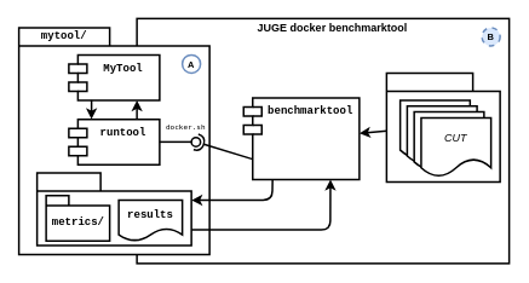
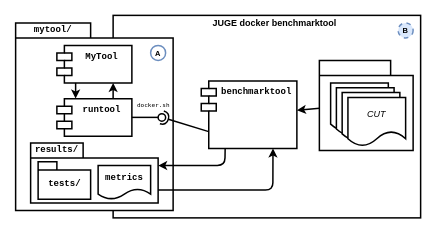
+ <mxCell id="17" value="results/" style="text;html=1;strokeColor=none;fillColor=none;align=center;verticalAlign=middle;whiteSpace=wrap;rounded=0;fontFamily=Courier New;fontStyle=1" parent="14" vertex="1"><mxGeometry width="70" height="20" as="geometry" /></mxCell>
- <mxCell id="18" value="&lt;font face=&quot;Courier New&quot;&gt;&lt;b&gt;results&lt;/b&gt;&lt;/font&gt;" style="shape=document;whiteSpace=wrap;html=1;boundedLbl=1;strokeWidth=2;" parent="14" vertex="1"><mxGeometry x="90" y="30" width="70" height="45" as="geometry" /></mxCell>
+ <mxCell id="18" value="&lt;font face=&quot;Courier New&quot;&gt;&lt;b&gt;metrics&lt;/b&gt;&lt;/font&gt;" style="shape=document;whiteSpace=wrap;html=1;boundedLbl=1;strokeWidth=2;" parent="14" vertex="1"><mxGeometry x="90" y="30" width="70" height="45" as="geometry" /></mxCell>
- <mxCell id="16" value="metrics/" style="shape=folder;fontStyle=1;spacingTop=10;tabWidth=25;tabHeight=11;tabPosition=left;html=1;fillColor=#ffffff;fontFamily=Courier New;strokeWidth=2;" parent="14" vertex="1"><mxGeometry x="10" y="25" width="70" height="50" as="geometry" /></mxCell>
+ <mxCell id="16" value="tests/" style="shape=folder;fontStyle=1;spacingTop=10;tabWidth=25;tabHeight=11;tabPosition=left;html=1;fillColor=#ffffff;fontFamily=Courier New;strokeWidth=2;" parent="14" vertex="1"><mxGeometry x="10" y="25" width="70" height="50" as="geometry" /></mxCell>
